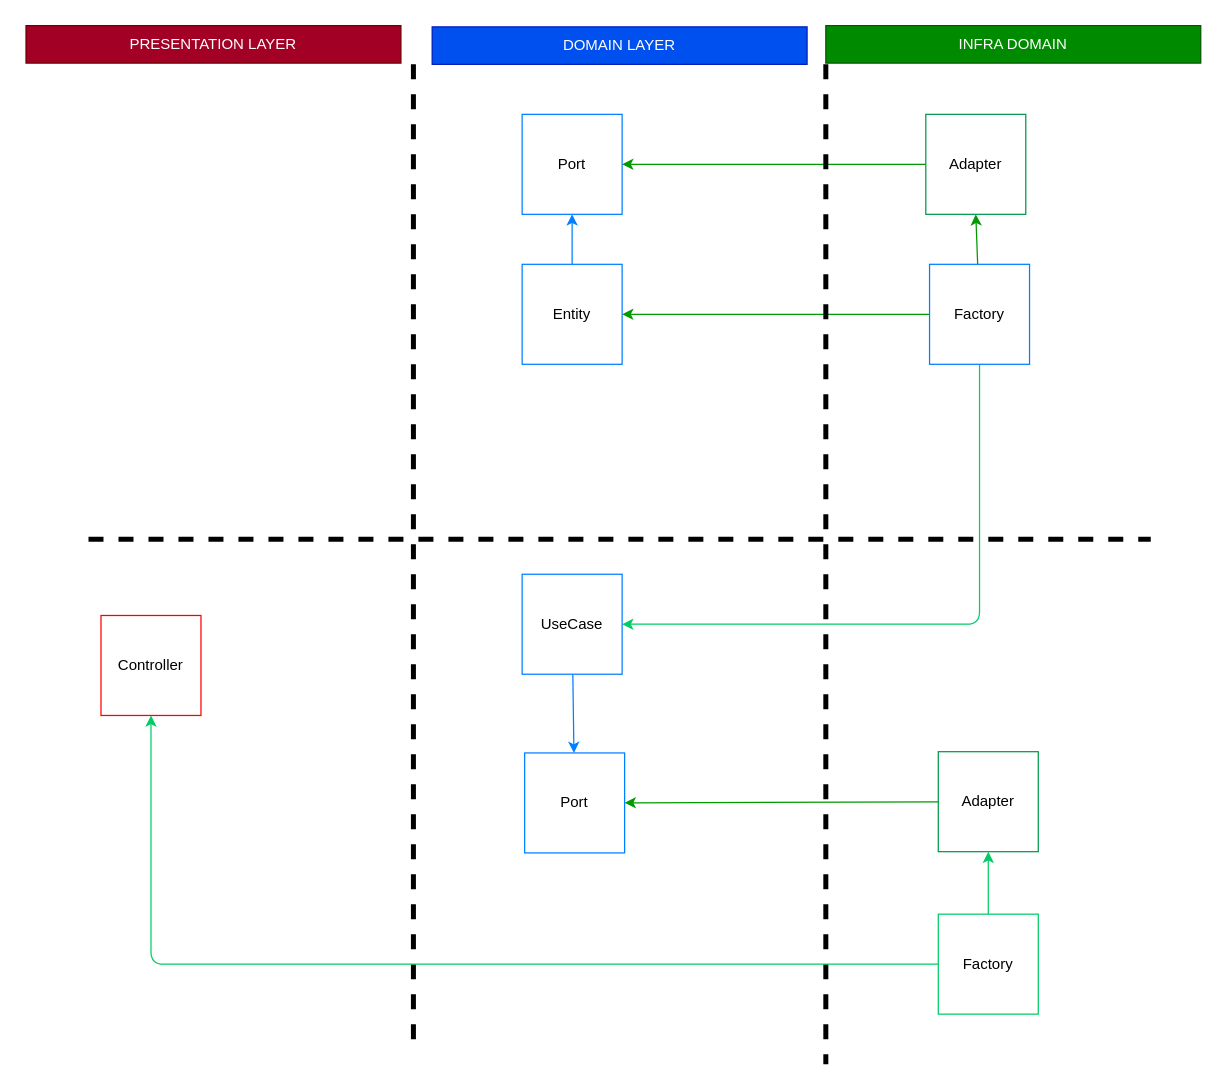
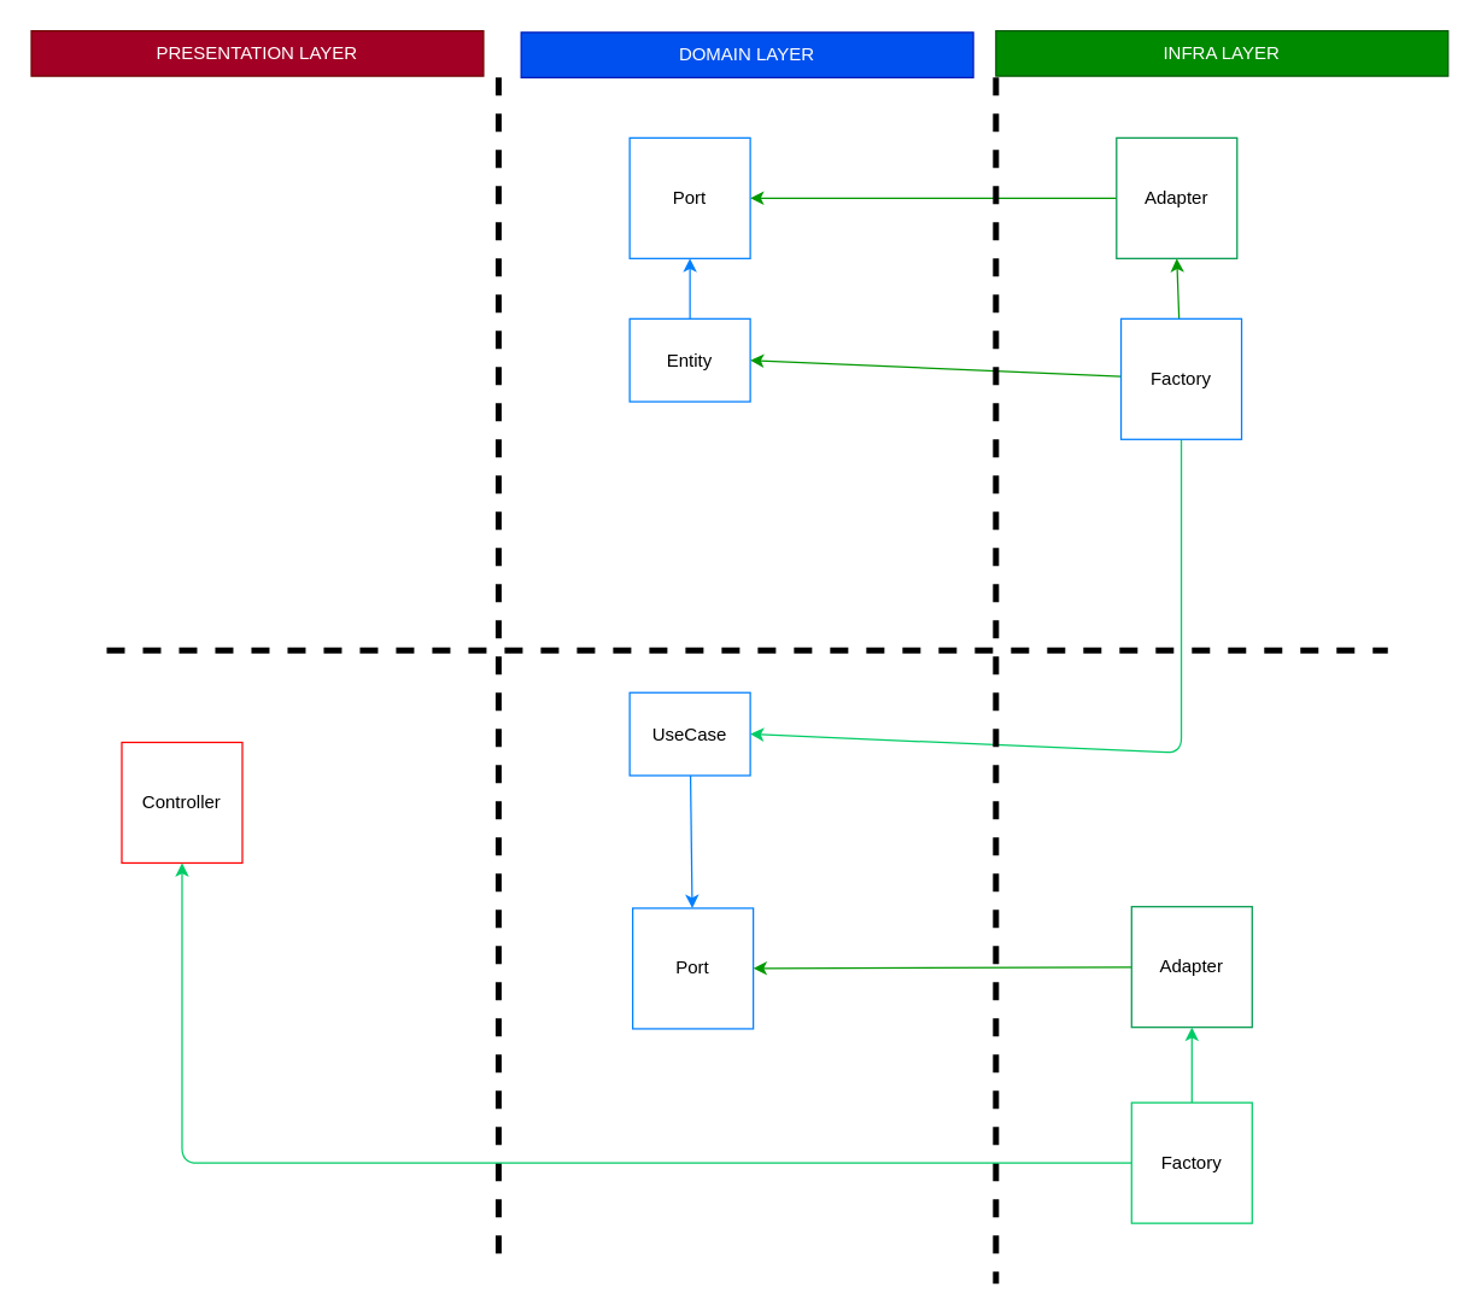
- <mxCell id="21" value="INFRA DOMAIN" style="text;html=1;strokeColor=#005700;fillColor=#008a00;align=center;verticalAlign=middle;whiteSpace=wrap;rounded=0;fontColor=#ffffff;" vertex="1" parent="1"><mxGeometry x="660" y="20" width="300" height="30" as="geometry" /></mxCell>
+ <mxCell id="21" value="INFRA LAYER" style="text;html=1;strokeColor=#005700;fillColor=#008a00;align=center;verticalAlign=middle;whiteSpace=wrap;rounded=0;fontColor=#ffffff;" vertex="1" parent="1"><mxGeometry x="660" y="20" width="300" height="30" as="geometry" /></mxCell>
- <mxCell id="3" value="Entity" style="whiteSpace=wrap;html=1;aspect=fixed;strokeColor=#007FFF;" parent="1" vertex="1"><mxGeometry x="417" y="211" width="80" height="80" as="geometry" /></mxCell>
+ <mxCell id="3" value="Entity" style="whiteSpace=wrap;html=1;aspect=fixed;strokeColor=#007FFF;" parent="1" vertex="1"><mxGeometry x="417" y="211" width="80" height="55" as="geometry" /></mxCell>
- <mxCell id="12" value="UseCase" style="whiteSpace=wrap;html=1;aspect=fixed;strokeColor=#007FFF;" vertex="1" parent="1"><mxGeometry x="417" y="459" width="80" height="80" as="geometry" /></mxCell>
+ <mxCell id="12" value="UseCase" style="whiteSpace=wrap;html=1;aspect=fixed;strokeColor=#007FFF;" vertex="1" parent="1"><mxGeometry x="417" y="459" width="80" height="55" as="geometry" /></mxCell>
